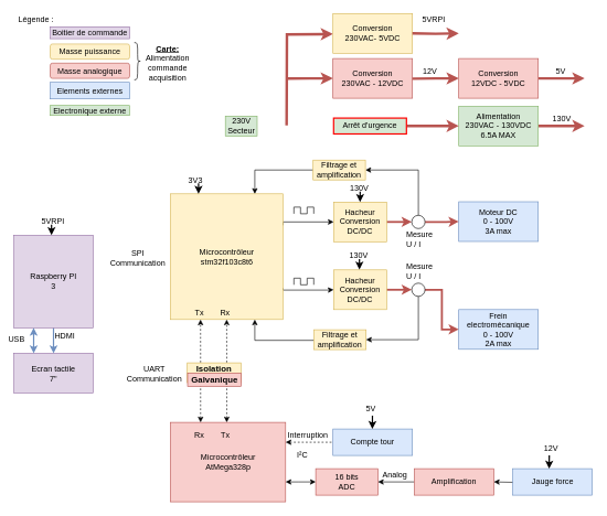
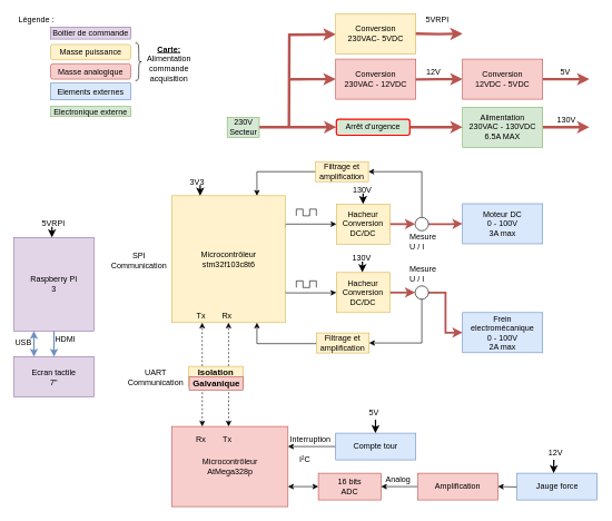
+ <mxCell id="30" style="edgeStyle=orthogonalEdgeStyle;rounded=0;orthogonalLoop=1;jettySize=auto;html=1;exitX=1;exitY=0.5;exitDx=0;exitDy=0;entryX=0;entryY=0.5;entryDx=0;entryDy=0;strokeWidth=4;fillColor=#f8cecc;strokeColor=#b85450;" parent="1" source="31" target="77" edge="1"><mxGeometry relative="1" as="geometry" /></mxCell>
- <mxCell id="77" value="Arrêt d'urgence" style="rounded=0;whiteSpace=wrap;html=1;fillColor=#d5e8d4;strokeColor=#FF0000;strokeWidth=2;" parent="1" vertex="1"><mxGeometry x="503" y="178" width="110" height="24" as="geometry" /></mxCell>
+ <mxCell id="77" value="Arrêt d'urgence" style="whiteSpace=wrap;html=1;fillColor=#d5e8d4;strokeColor=#FF0000;strokeWidth=2;rounded=1;" parent="1" vertex="1"><mxGeometry x="503" y="178" width="110" height="24" as="geometry" /></mxCell>
- <mxCell id="23" value="USB" style="text;html=1;resizable=0;points=[];autosize=1;align=left;verticalAlign=top;spacingTop=-4;" parent="1" vertex="1"><mxGeometry x="10" y="502.5" width="40" height="20" as="geometry" /></mxCell>
+ <mxCell id="23" value="USB" style="text;html=1;resizable=0;points=[];autosize=1;align=left;verticalAlign=top;spacingTop=-4;" parent="1" vertex="1"><mxGeometry x="20" y="502.5" width="40" height="20" as="geometry" /></mxCell>
- <mxCell id="12" style="edgeStyle=orthogonalEdgeStyle;rounded=0;orthogonalLoop=1;jettySize=auto;html=1;exitX=1;exitY=0.25;exitDx=0;exitDy=0;entryX=0;entryY=0.5;entryDx=0;entryDy=0;startArrow=classic;startFill=1;endArrow=none;endFill=0;strokeWidth=1;dashed=1;" parent="1" source="13" target="14" edge="1"><mxGeometry relative="1" as="geometry" /></mxCell>
+ <mxCell id="12" style="edgeStyle=orthogonalEdgeStyle;rounded=0;orthogonalLoop=1;jettySize=auto;html=1;exitX=1;exitY=0.25;exitDx=0;exitDy=0;entryX=0;entryY=0.5;entryDx=0;entryDy=0;startArrow=classic;startFill=1;endArrow=none;endFill=0;strokeWidth=1;" parent="1" source="13" target="14" edge="1"><mxGeometry relative="1" as="geometry" /></mxCell>
